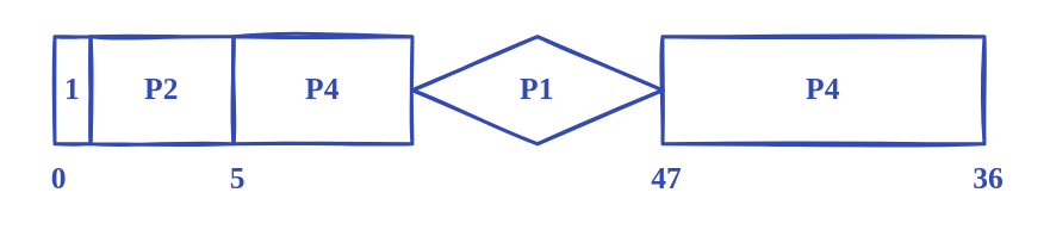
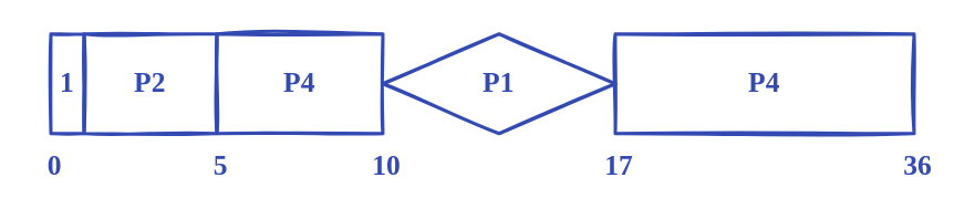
- <mxCell id="10" value="47" style="text;fillColor=none;align=center;verticalAlign=middle;rounded=0;shadow=0;sketch=1;fontFamily=Ink Free;fontSize=17;fontStyle=1;spacingRight=0;fontColor=#324AB2;spacingBottom=5;" vertex="1" parent="1"><mxGeometry x="360" y="90" width="25" height="20" as="geometry" /></mxCell>
+ <mxCell id="10" value="17" style="text;fillColor=none;align=center;verticalAlign=middle;rounded=0;shadow=0;sketch=1;fontFamily=Ink Free;fontSize=17;fontStyle=1;spacingRight=0;fontColor=#324AB2;spacingBottom=5;" vertex="1" parent="1"><mxGeometry x="360" y="90" width="25" height="20" as="geometry" /></mxCell>
+ <mxCell id="8" value="10" style="text;fillColor=none;align=center;verticalAlign=middle;rounded=0;shadow=0;sketch=1;fontFamily=Ink Free;fontSize=17;fontStyle=1;spacingRight=0;fontColor=#324AB2;spacingBottom=5;" vertex="1" parent="1"><mxGeometry x="220" y="90" width="25" height="20" as="geometry" /></mxCell>
